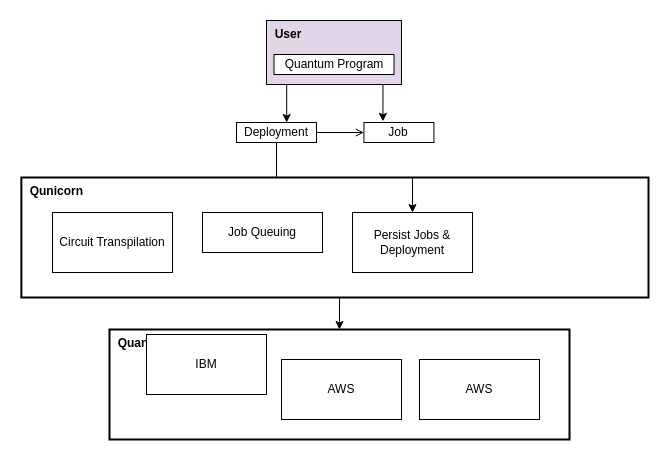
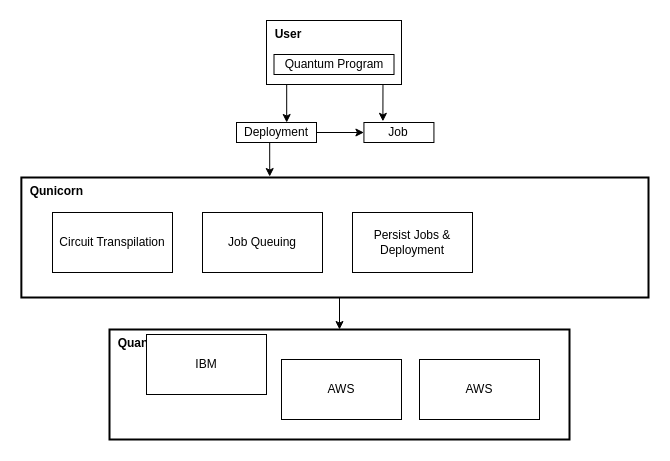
- <mxCell id="14" value="&lt;b&gt;&amp;nbsp; User&lt;/b&gt;" style="rounded=0;whiteSpace=wrap;html=1;align=left;verticalAlign=top;fillColor=#e1d5e7;" parent="1" vertex="1"><mxGeometry x="266" y="20" width="135" height="64" as="geometry" /></mxCell>
+ <mxCell id="14" value="&lt;b&gt;&amp;nbsp; User&lt;/b&gt;" style="rounded=0;whiteSpace=wrap;html=1;align=left;verticalAlign=top;" parent="1" vertex="1"><mxGeometry x="266" y="20" width="135" height="64" as="geometry" /></mxCell>
- <mxCell id="7" style="edgeStyle=orthogonalEdgeStyle;rounded=0;orthogonalLoop=1;jettySize=auto;html=1;exitX=1;exitY=0.5;exitDx=0;exitDy=0;entryX=0;entryY=0.5;entryDx=0;entryDy=0;endArrow=open;" parent="1" source="8" target="10" edge="1"><mxGeometry relative="1" as="geometry" /></mxCell>
+ <mxCell id="7" style="edgeStyle=orthogonalEdgeStyle;rounded=0;orthogonalLoop=1;jettySize=auto;html=1;exitX=1;exitY=0.5;exitDx=0;exitDy=0;entryX=0;entryY=0.5;entryDx=0;entryDy=0;" parent="1" source="8" target="10" edge="1"><mxGeometry relative="1" as="geometry" /></mxCell>
- <mxCell id="16" style="edgeStyle=orthogonalEdgeStyle;rounded=0;orthogonalLoop=1;jettySize=auto;html=1;exitX=0.5;exitY=1;exitDx=0;exitDy=0;" parent="1" source="8" target="9" edge="1"><mxGeometry relative="1" as="geometry" /></mxCell>
+ <mxCell id="16" style="edgeStyle=orthogonalEdgeStyle;rounded=0;orthogonalLoop=1;jettySize=auto;html=1;exitX=0.5;exitY=1;exitDx=0;exitDy=0;entryX=0.396;entryY=-0.008;entryDx=0;entryDy=0;entryPerimeter=0;" parent="1" source="8" target="3" edge="1"><mxGeometry relative="1" as="geometry" /></mxCell>
- <mxCell id="6" value="Job Queuing" style="rounded=0;whiteSpace=wrap;html=1;" parent="1" vertex="1"><mxGeometry x="202" y="212" width="120" height="40" as="geometry" /></mxCell>
+ <mxCell id="6" value="Job Queuing" style="rounded=0;whiteSpace=wrap;html=1;" parent="1" vertex="1"><mxGeometry x="202" y="212" width="120" height="60" as="geometry" /></mxCell>
